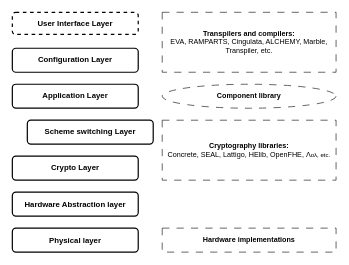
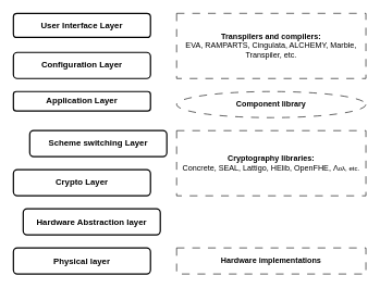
- <mxCell id="7" value="&lt;div style=&quot;font-size: 13px; line-height: 140%;&quot;&gt;&lt;b&gt;User Interface &lt;font style=&quot;font-size: 13px;&quot;&gt;Layer&lt;br&gt;&lt;/font&gt;&lt;/b&gt;&lt;/div&gt;" style="rounded=1;whiteSpace=wrap;html=1;fillColor=none;strokeWidth=2;dashed=1;" vertex="1" parent="1"><mxGeometry x="20" y="20" width="210" height="37" as="geometry" /></mxCell>
+ <mxCell id="7" value="&lt;div style=&quot;font-size: 13px; line-height: 140%;&quot;&gt;&lt;b&gt;User Interface &lt;font style=&quot;font-size: 13px;&quot;&gt;Layer&lt;br&gt;&lt;/font&gt;&lt;/b&gt;&lt;/div&gt;" style="rounded=1;whiteSpace=wrap;html=1;fillColor=none;strokeWidth=2;" vertex="1" parent="1"><mxGeometry x="20" y="20" width="210" height="37" as="geometry" /></mxCell>
- <mxCell id="5" value="&lt;div style=&quot;font-size: 13px; line-height: 140%;&quot;&gt;&lt;b&gt;Application &lt;font style=&quot;font-size: 13px;&quot;&gt;Layer&lt;br&gt;&lt;/font&gt;&lt;/b&gt;&lt;/div&gt;" style="rounded=1;whiteSpace=wrap;html=1;fillColor=none;strokeWidth=2;" vertex="1" parent="1"><mxGeometry x="20" y="140" width="210" height="40" as="geometry" /></mxCell>
+ <mxCell id="5" value="&lt;div style=&quot;font-size: 13px; line-height: 140%;&quot;&gt;&lt;b&gt;Application &lt;font style=&quot;font-size: 13px;&quot;&gt;Layer&lt;br&gt;&lt;/font&gt;&lt;/b&gt;&lt;/div&gt;" style="rounded=1;whiteSpace=wrap;html=1;fillColor=none;strokeWidth=2;" vertex="1" parent="1"><mxGeometry x="20" y="140" width="210" height="30" as="geometry" /></mxCell>
- <mxCell id="3" value="&lt;font style=&quot;font-size: 13px;&quot;&gt;&lt;b&gt;Hardware Abstraction layer&lt;/b&gt;&lt;/font&gt;" style="rounded=1;whiteSpace=wrap;html=1;fillColor=none;strokeWidth=2;" vertex="1" parent="1"><mxGeometry x="20" y="320" width="210" height="40" as="geometry" /></mxCell>
+ <mxCell id="3" value="&lt;font style=&quot;font-size: 13px;&quot;&gt;&lt;b&gt;Hardware Abstraction layer&lt;/b&gt;&lt;/font&gt;" style="rounded=1;whiteSpace=wrap;html=1;fillColor=none;strokeWidth=2;" vertex="1" parent="1"><mxGeometry x="35" y="320" width="210" height="40" as="geometry" /></mxCell>
